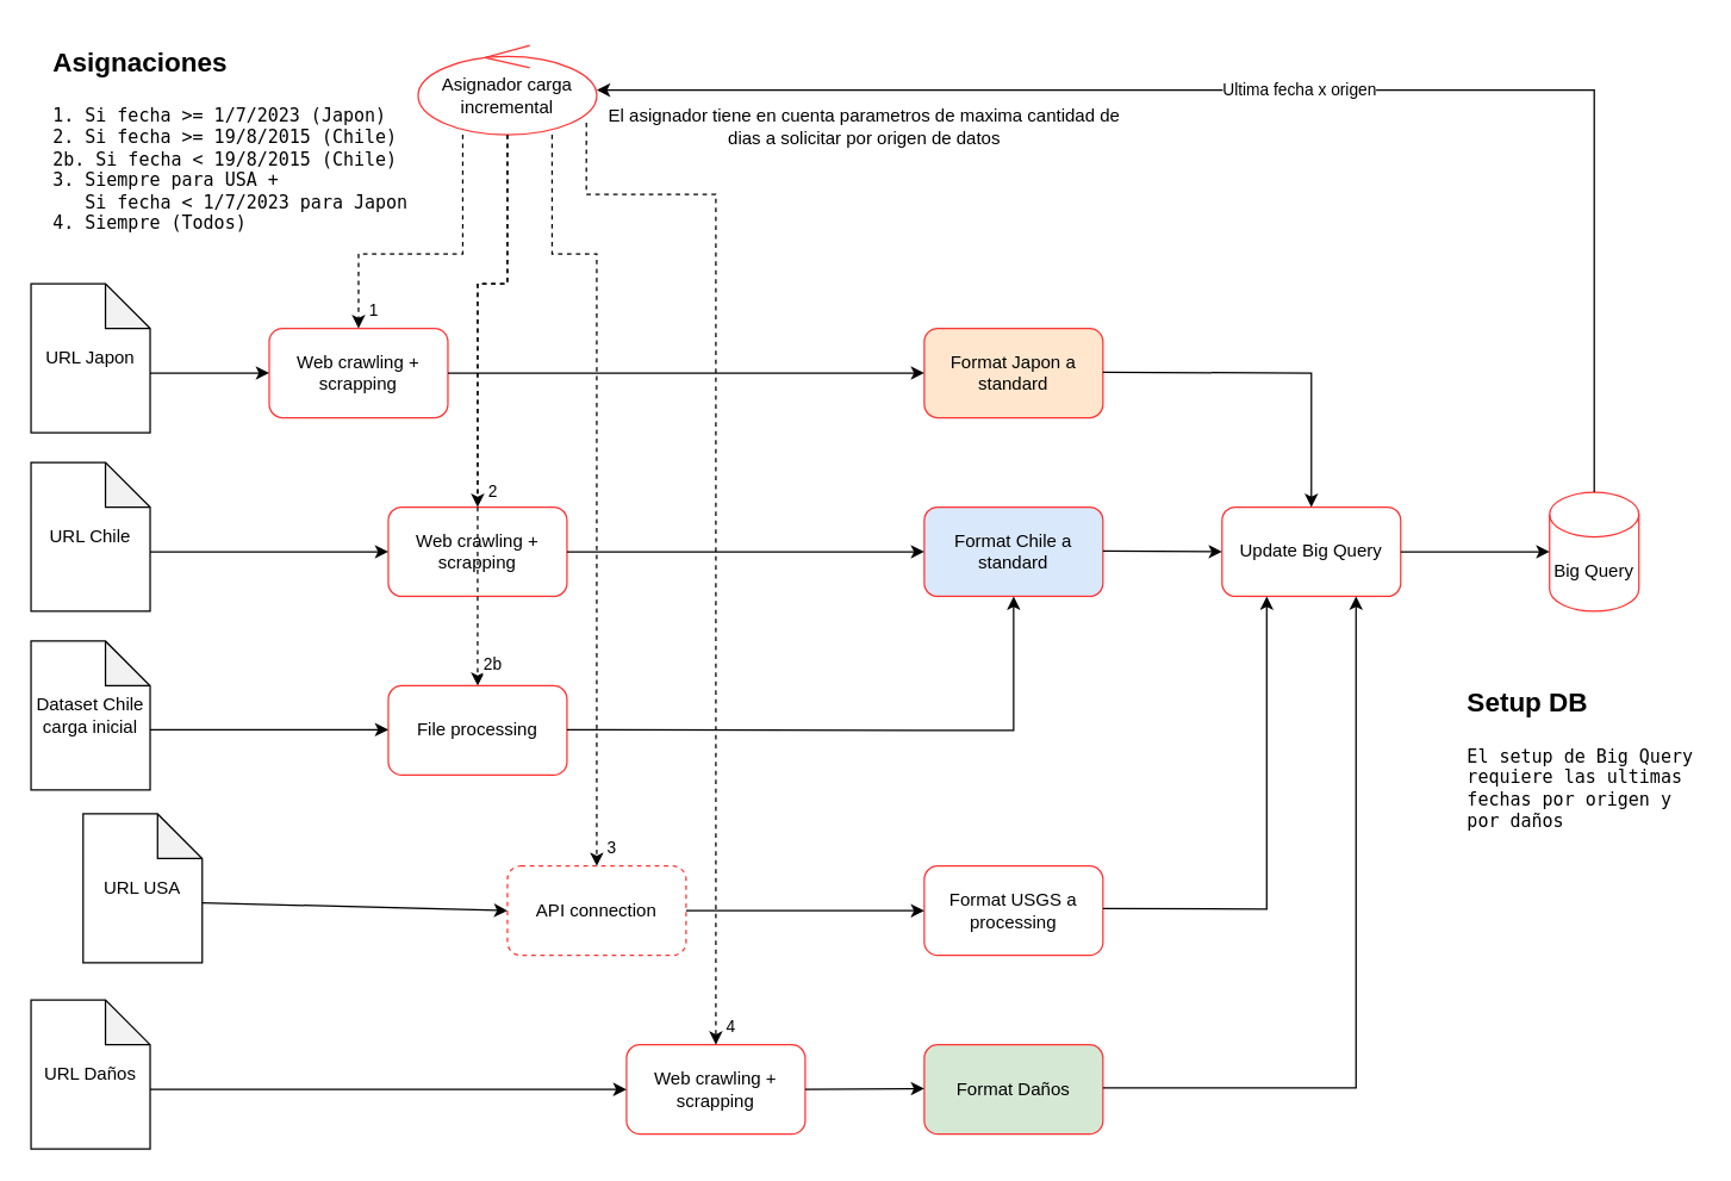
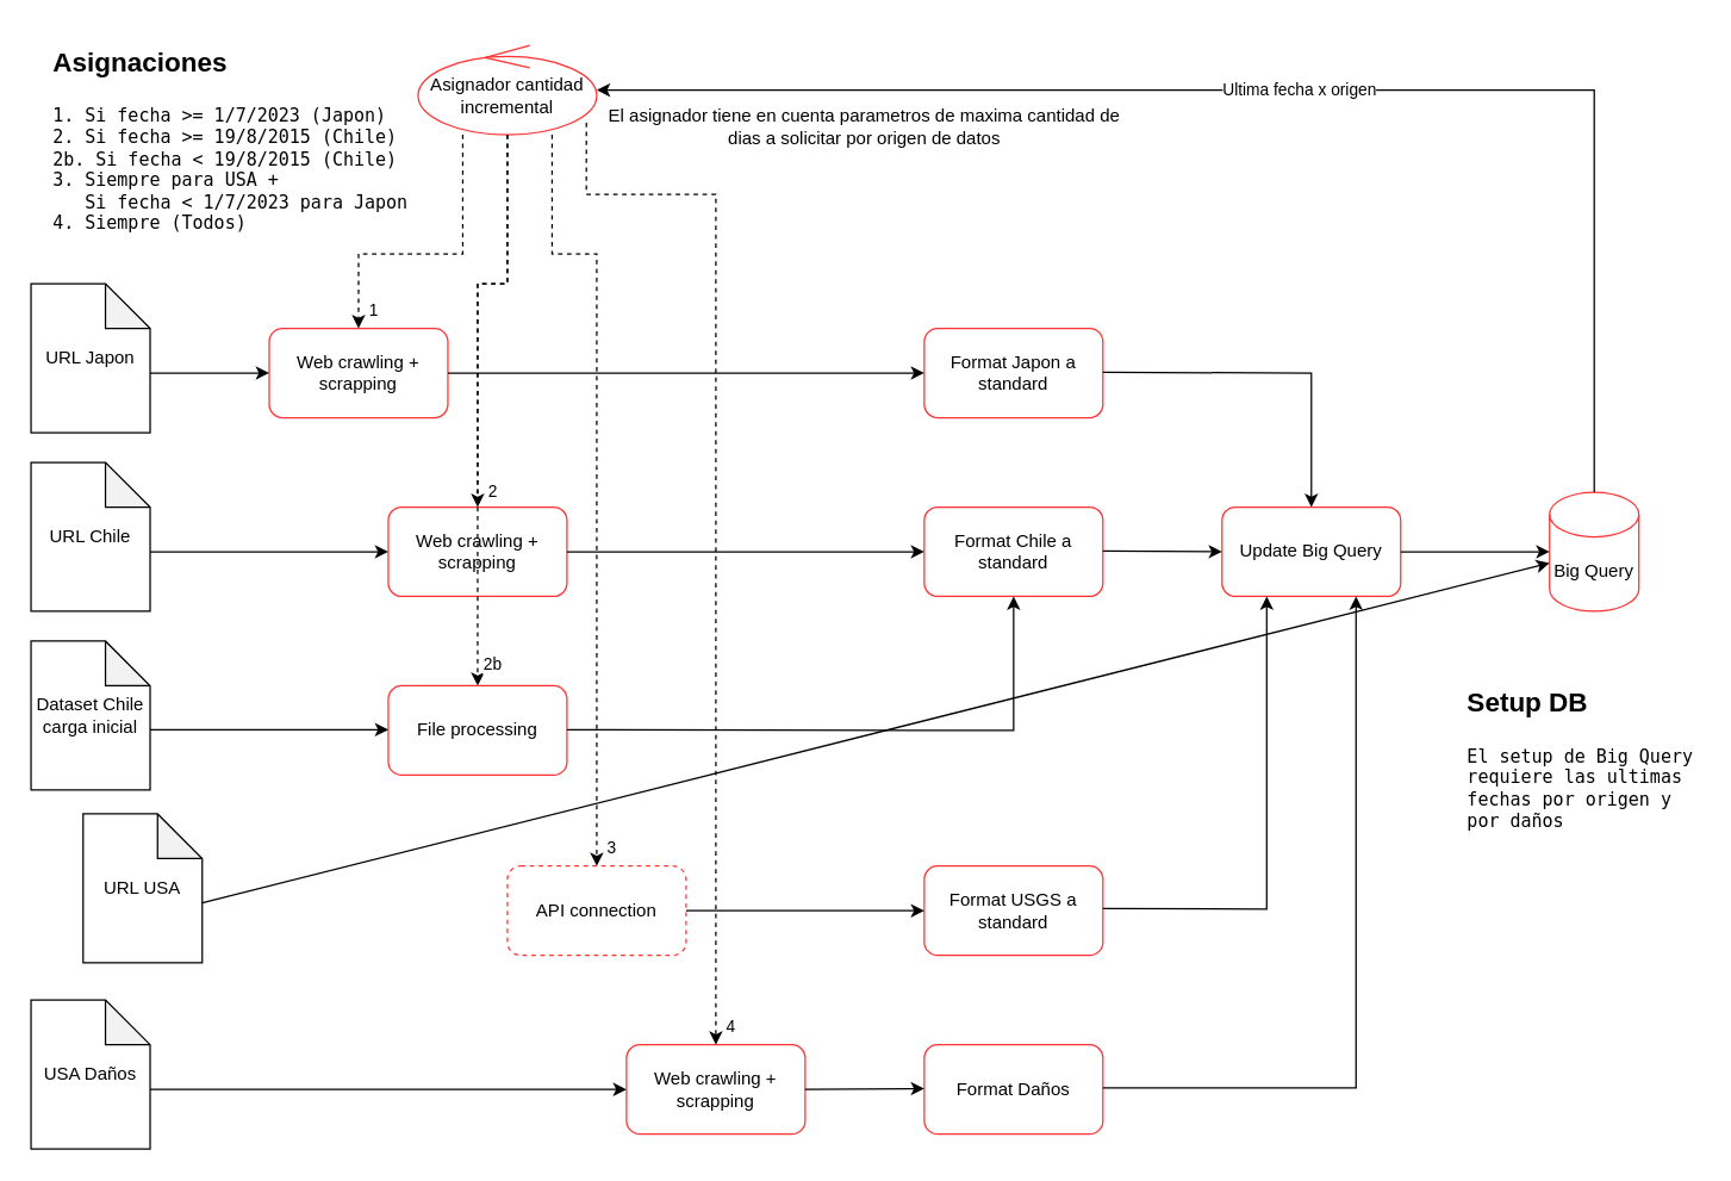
- <mxCell id="39" value="Asignador carga incremental" style="ellipse;shape=umlControl;whiteSpace=wrap;html=1;strokeColor=#FF3333;" vertex="1" parent="1"><mxGeometry x="280" y="30" width="120" height="60" as="geometry" /></mxCell>
+ <mxCell id="39" value="Asignador cantidad incremental" style="ellipse;shape=umlControl;whiteSpace=wrap;html=1;strokeColor=#FF3333;" vertex="1" parent="1"><mxGeometry x="280" y="30" width="120" height="60" as="geometry" /></mxCell>
- <mxCell id="24" value="Format Japon a standard" style="rounded=1;whiteSpace=wrap;html=1;strokeColor=#FF3333;fillColor=#ffe6cc;" vertex="1" parent="1"><mxGeometry x="620" y="220" width="120" height="60" as="geometry" /></mxCell>
+ <mxCell id="24" value="Format Japon a standard" style="rounded=1;whiteSpace=wrap;html=1;strokeColor=#FF3333;" vertex="1" parent="1"><mxGeometry x="620" y="220" width="120" height="60" as="geometry" /></mxCell>
- <mxCell id="26" value="Format Chile a standard" style="rounded=1;whiteSpace=wrap;html=1;strokeColor=#FF3333;fillColor=#dae8fc;" vertex="1" parent="1"><mxGeometry x="620" y="340" width="120" height="60" as="geometry" /></mxCell>
+ <mxCell id="26" value="Format Chile a standard" style="rounded=1;whiteSpace=wrap;html=1;strokeColor=#FF3333;" vertex="1" parent="1"><mxGeometry x="620" y="340" width="120" height="60" as="geometry" /></mxCell>
- <mxCell id="13" value="" style="endArrow=classic;html=1;rounded=0;entryX=0;entryY=0.5;entryDx=0;entryDy=0;exitX=1;exitY=0.597;exitDx=0;exitDy=0;exitPerimeter=0;" edge="1" parent="1" source="7" target="12"><mxGeometry width="50" height="50" relative="1" as="geometry"><mxPoint x="110" y="611" as="sourcePoint" /><mxPoint x="220" y="610.5" as="targetPoint" /></mxGeometry></mxCell>
+ <mxCell id="13" value="" style="endArrow=classic;html=1;rounded=0;exitX=1;exitY=0.597;exitDx=0;exitDy=0;exitPerimeter=0;" edge="1" parent="1" source="7" target="2"><mxGeometry width="50" height="50" relative="1" as="geometry"><mxPoint x="110" y="611" as="sourcePoint" /><mxPoint x="220" y="610.5" as="targetPoint" /></mxGeometry></mxCell>
- <mxCell id="27" value="Format USGS a processing" style="rounded=1;whiteSpace=wrap;html=1;strokeColor=#FF3333;" vertex="1" parent="1"><mxGeometry x="620" y="581" width="120" height="60" as="geometry" /></mxCell>
+ <mxCell id="27" value="Format USGS a standard" style="rounded=1;whiteSpace=wrap;html=1;strokeColor=#FF3333;" vertex="1" parent="1"><mxGeometry x="620" y="581" width="120" height="60" as="geometry" /></mxCell>
- <mxCell id="17" value="URL Daños" style="shape=note;whiteSpace=wrap;html=1;backgroundOutline=1;darkOpacity=0.05;" vertex="1" parent="1"><mxGeometry x="20" y="671" width="80" height="100" as="geometry" /></mxCell>
+ <mxCell id="17" value="USA Daños" style="shape=note;whiteSpace=wrap;html=1;backgroundOutline=1;darkOpacity=0.05;" vertex="1" parent="1"><mxGeometry x="20" y="671" width="80" height="100" as="geometry" /></mxCell>
- <mxCell id="28" value="Format Daños" style="rounded=1;whiteSpace=wrap;html=1;strokeColor=#FF3333;fillColor=#d5e8d4;" vertex="1" parent="1"><mxGeometry x="620" y="701" width="120" height="60" as="geometry" /></mxCell>
+ <mxCell id="28" value="Format Daños" style="rounded=1;whiteSpace=wrap;html=1;strokeColor=#FF3333;" vertex="1" parent="1"><mxGeometry x="620" y="701" width="120" height="60" as="geometry" /></mxCell>
